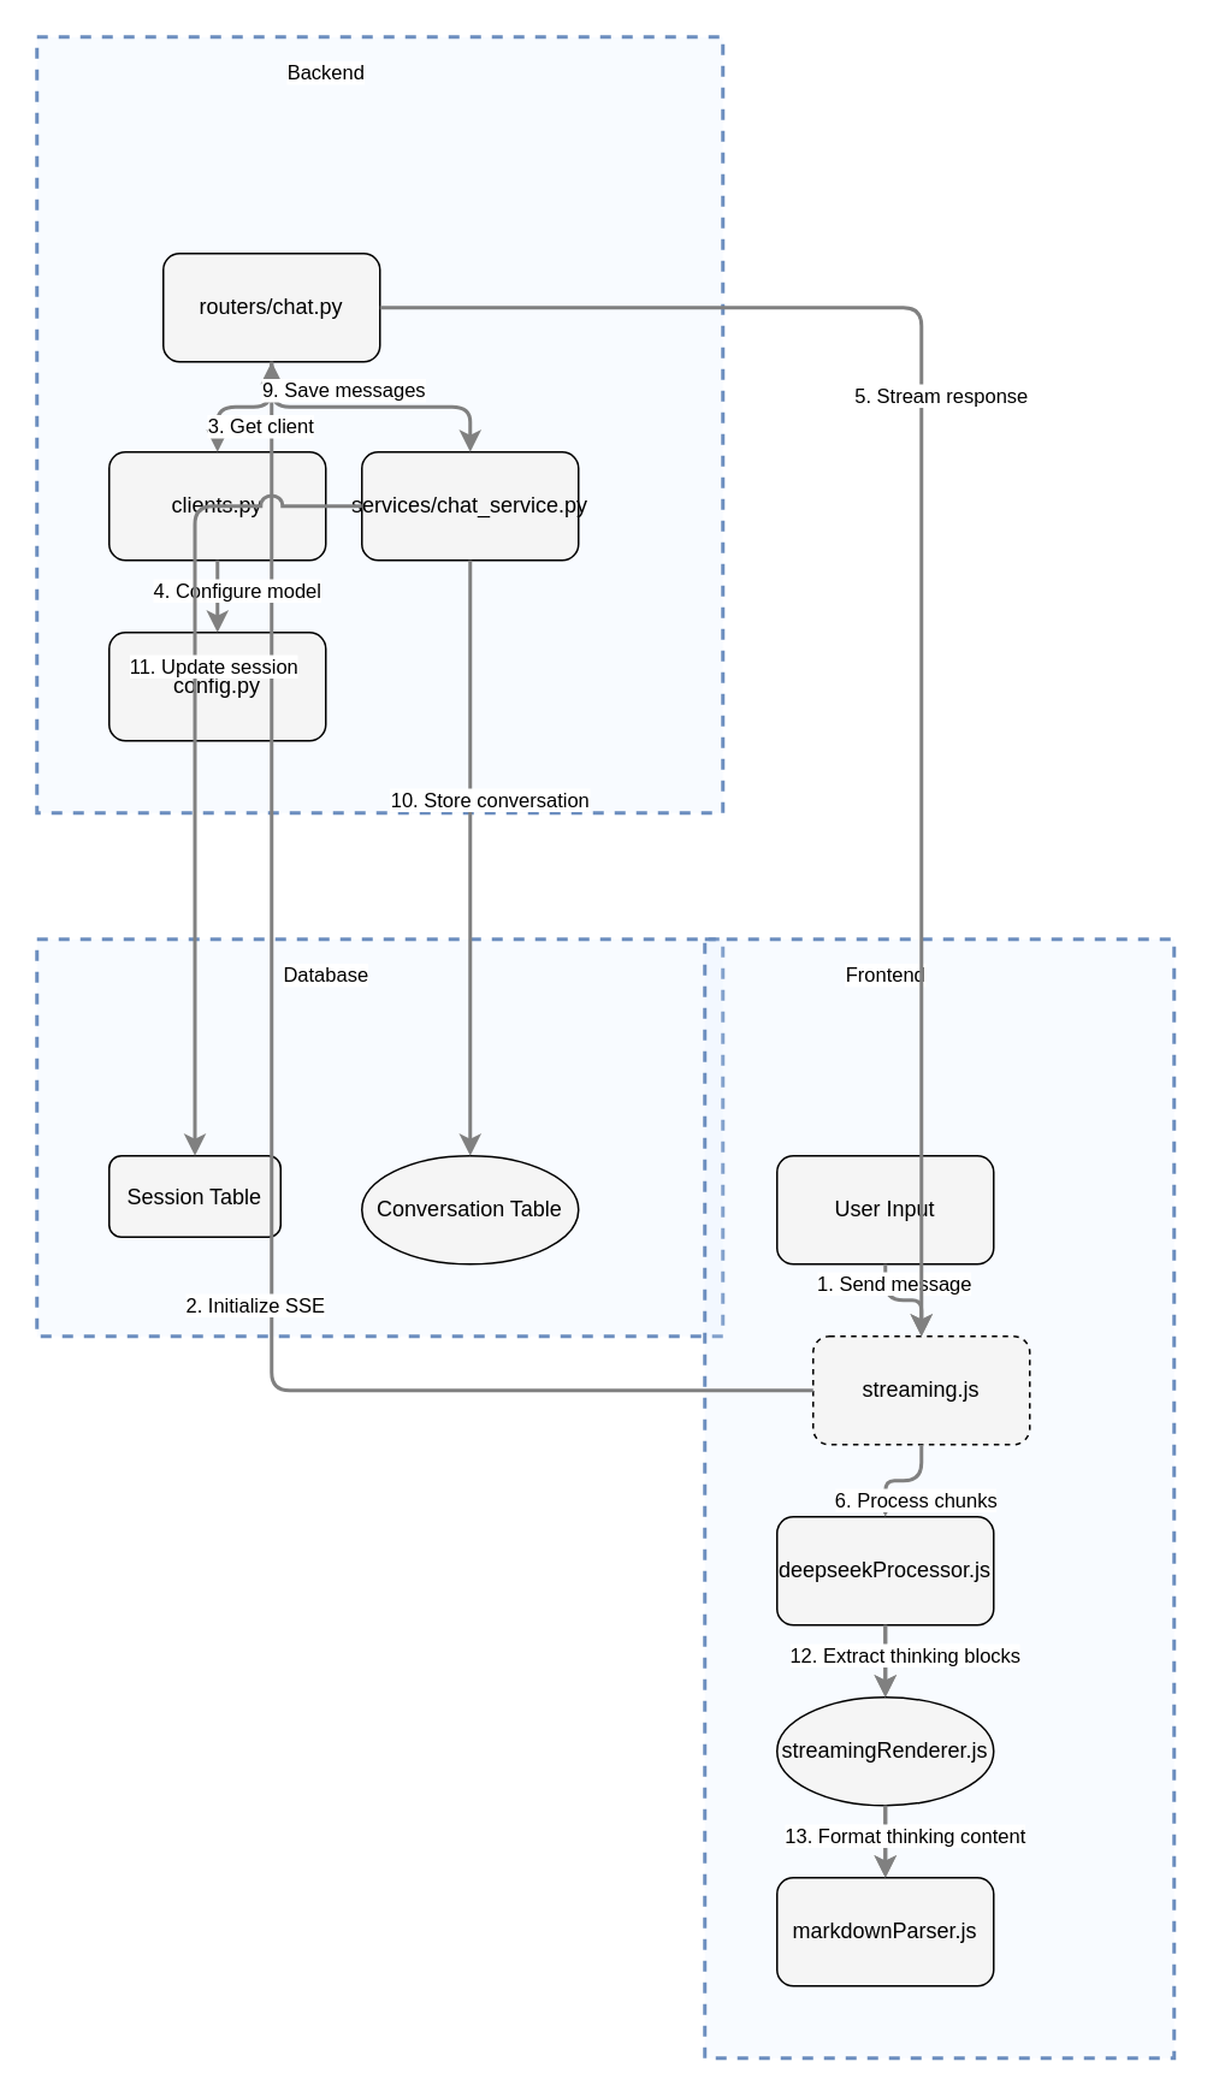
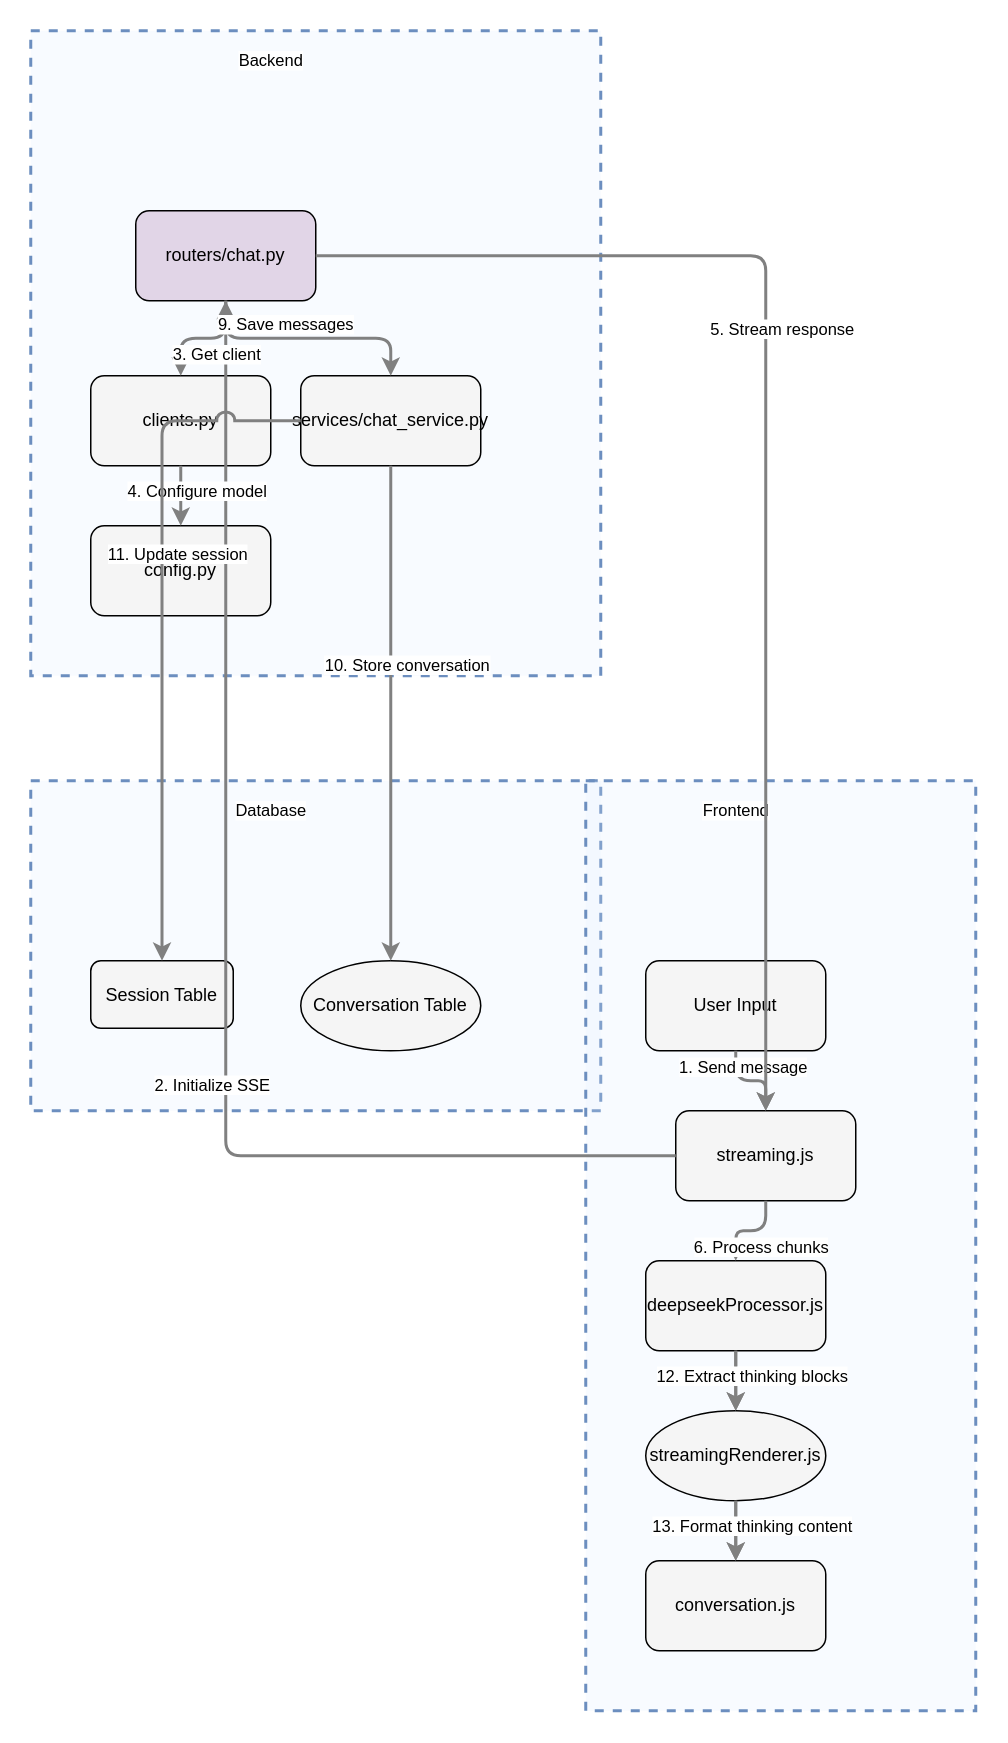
- <mxCell id="13" value="routers/chat.py" style="rounded=1;whiteSpace=wrap;html=1;fillColor=#f5f5f5" vertex="1" parent="4"><mxGeometry x="70" y="120" width="120" height="60" as="geometry" /></mxCell>
+ <mxCell id="13" value="routers/chat.py" style="rounded=1;whiteSpace=wrap;html=1;fillColor=#e1d5e7;" vertex="1" parent="4"><mxGeometry x="70" y="120" width="120" height="60" as="geometry" /></mxCell>
- <mxCell id="9" value="streaming.js" style="rounded=1;whiteSpace=wrap;html=1;fillColor=#f5f5f5;dashed=1;" vertex="1" parent="6"><mxGeometry x="60" y="220" width="120" height="60" as="geometry" /></mxCell>
+ <mxCell id="9" value="streaming.js" style="rounded=1;whiteSpace=wrap;html=1;fillColor=#f5f5f5" vertex="1" parent="6"><mxGeometry x="60" y="220" width="120" height="60" as="geometry" /></mxCell>
- <mxCell id="12" value="markdownParser.js" style="rounded=1;whiteSpace=wrap;html=1;fillColor=#f5f5f5" vertex="1" parent="6"><mxGeometry x="40" y="520" width="120" height="60" as="geometry" /></mxCell>
+ <mxCell id="12" value="conversation.js" style="rounded=1;whiteSpace=wrap;html=1;fillColor=#f5f5f5" vertex="1" parent="6"><mxGeometry x="40" y="520" width="120" height="60" as="geometry" /></mxCell>
